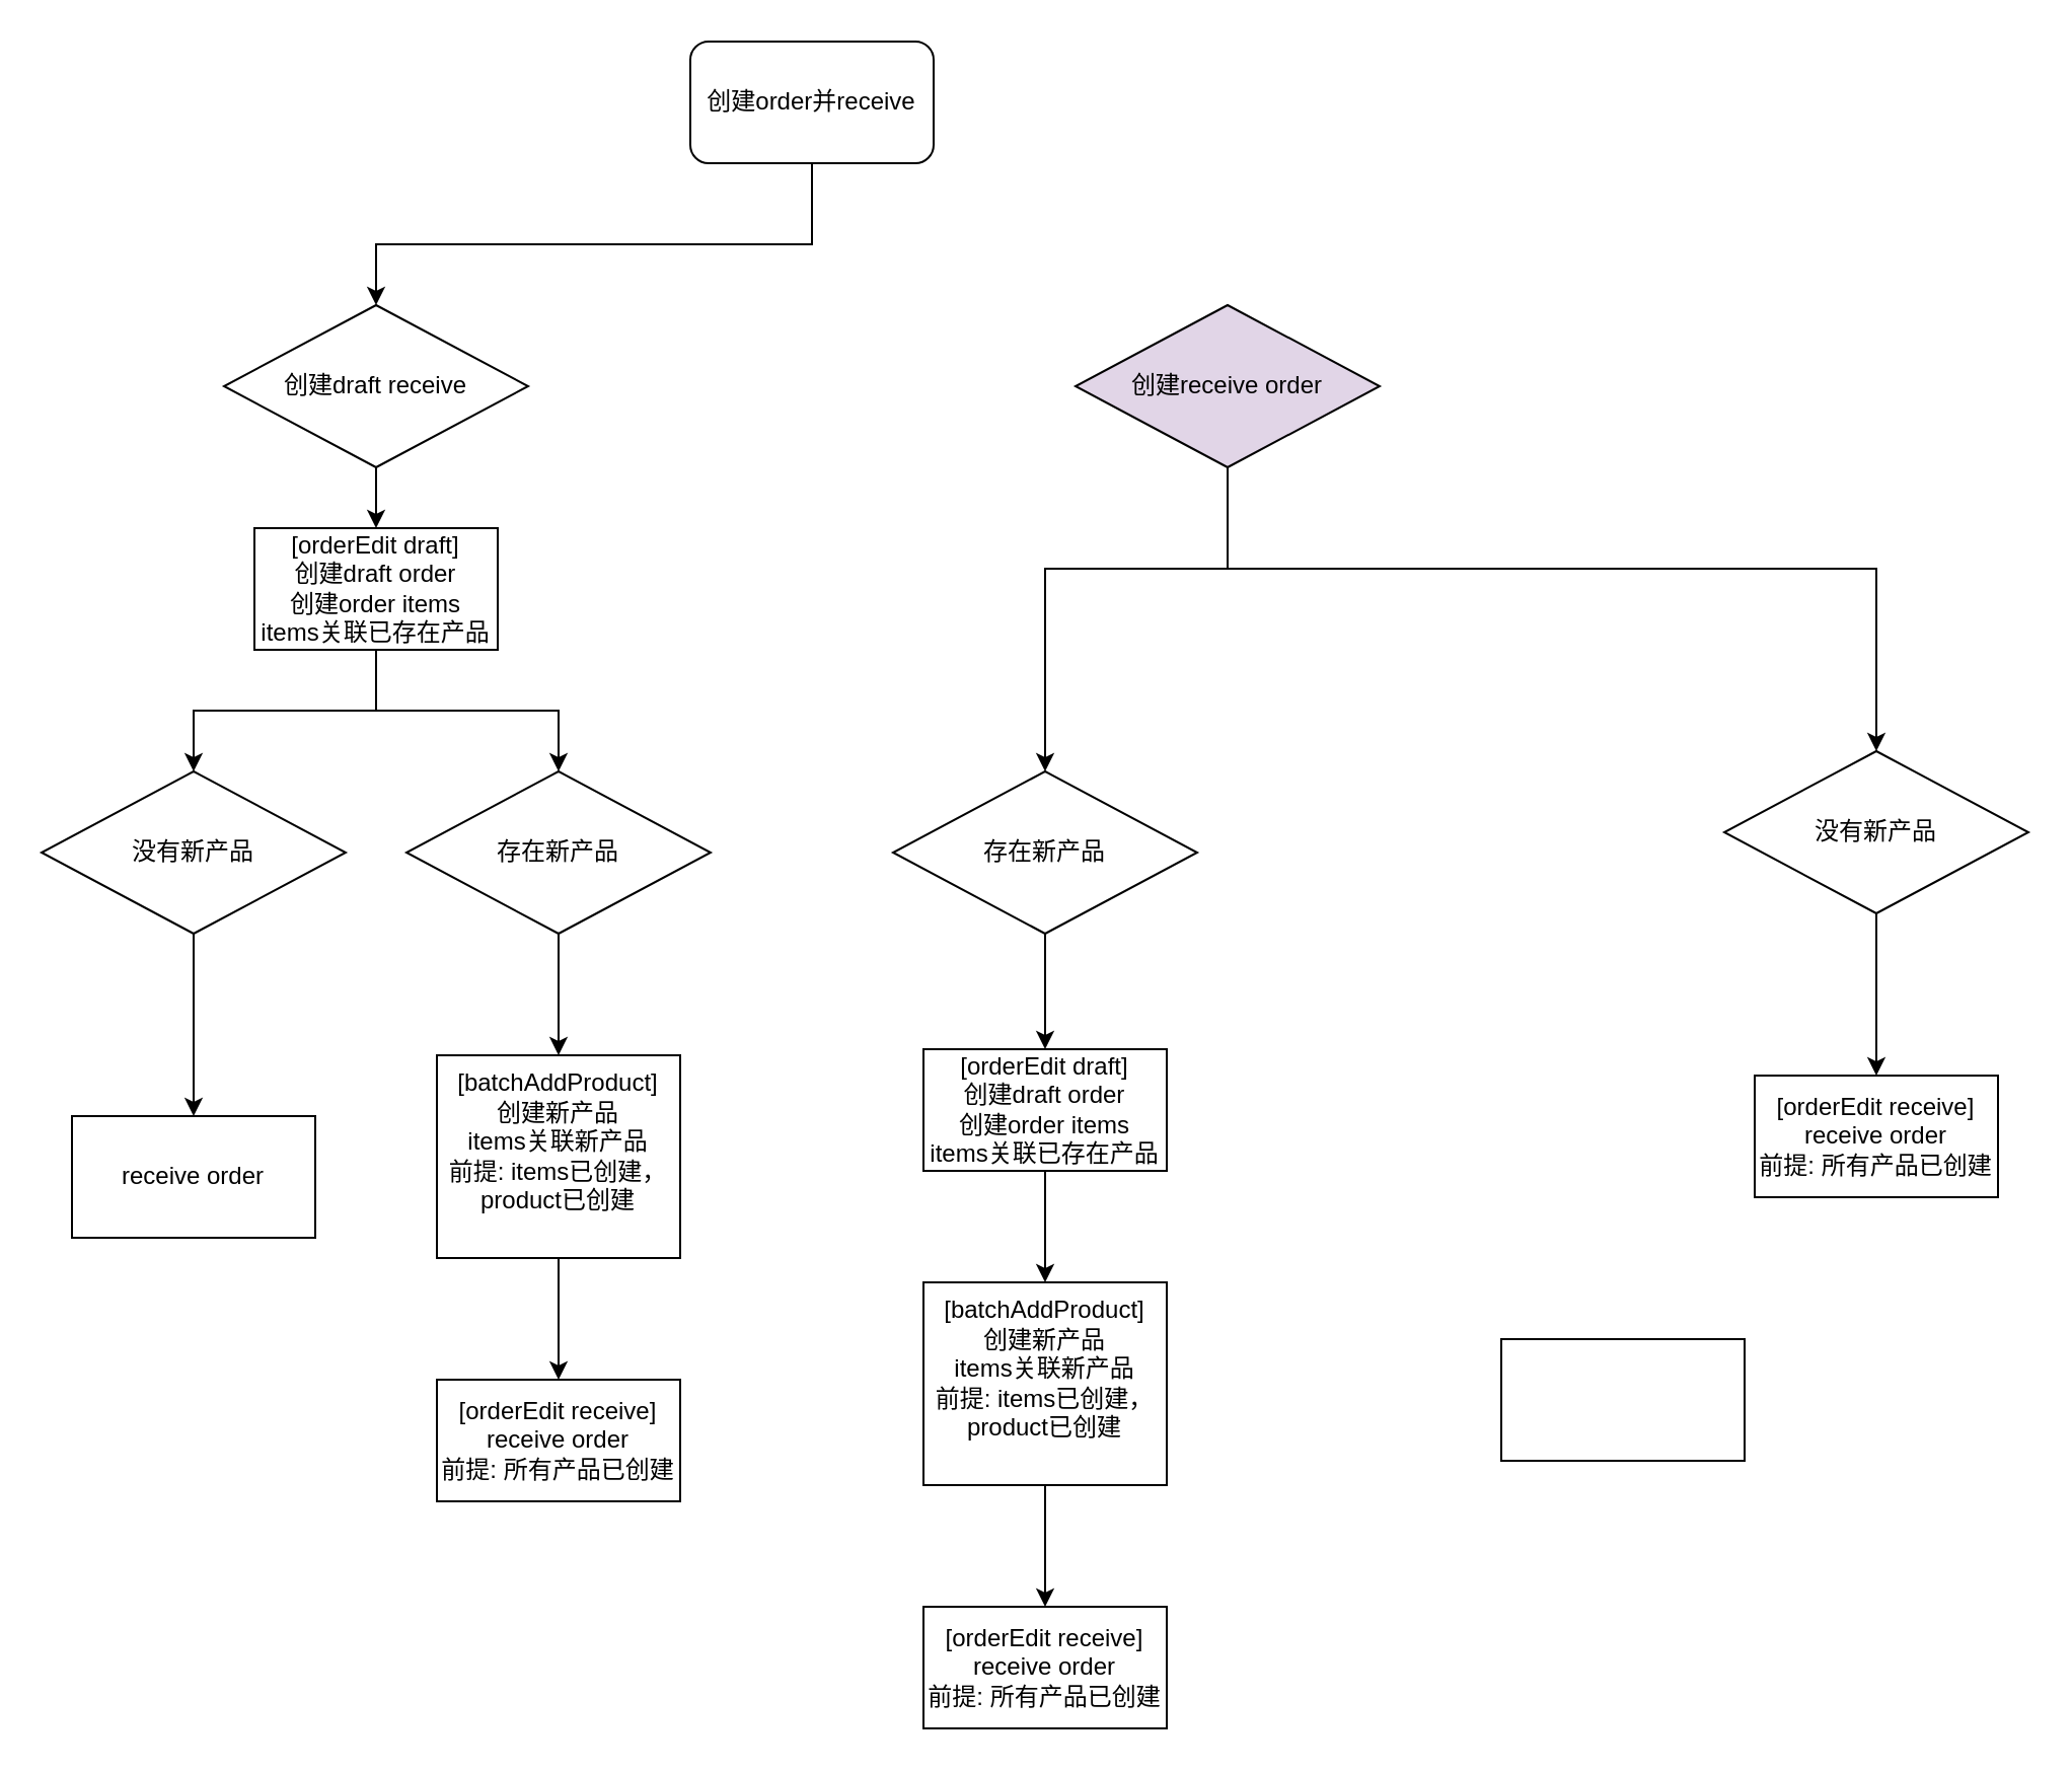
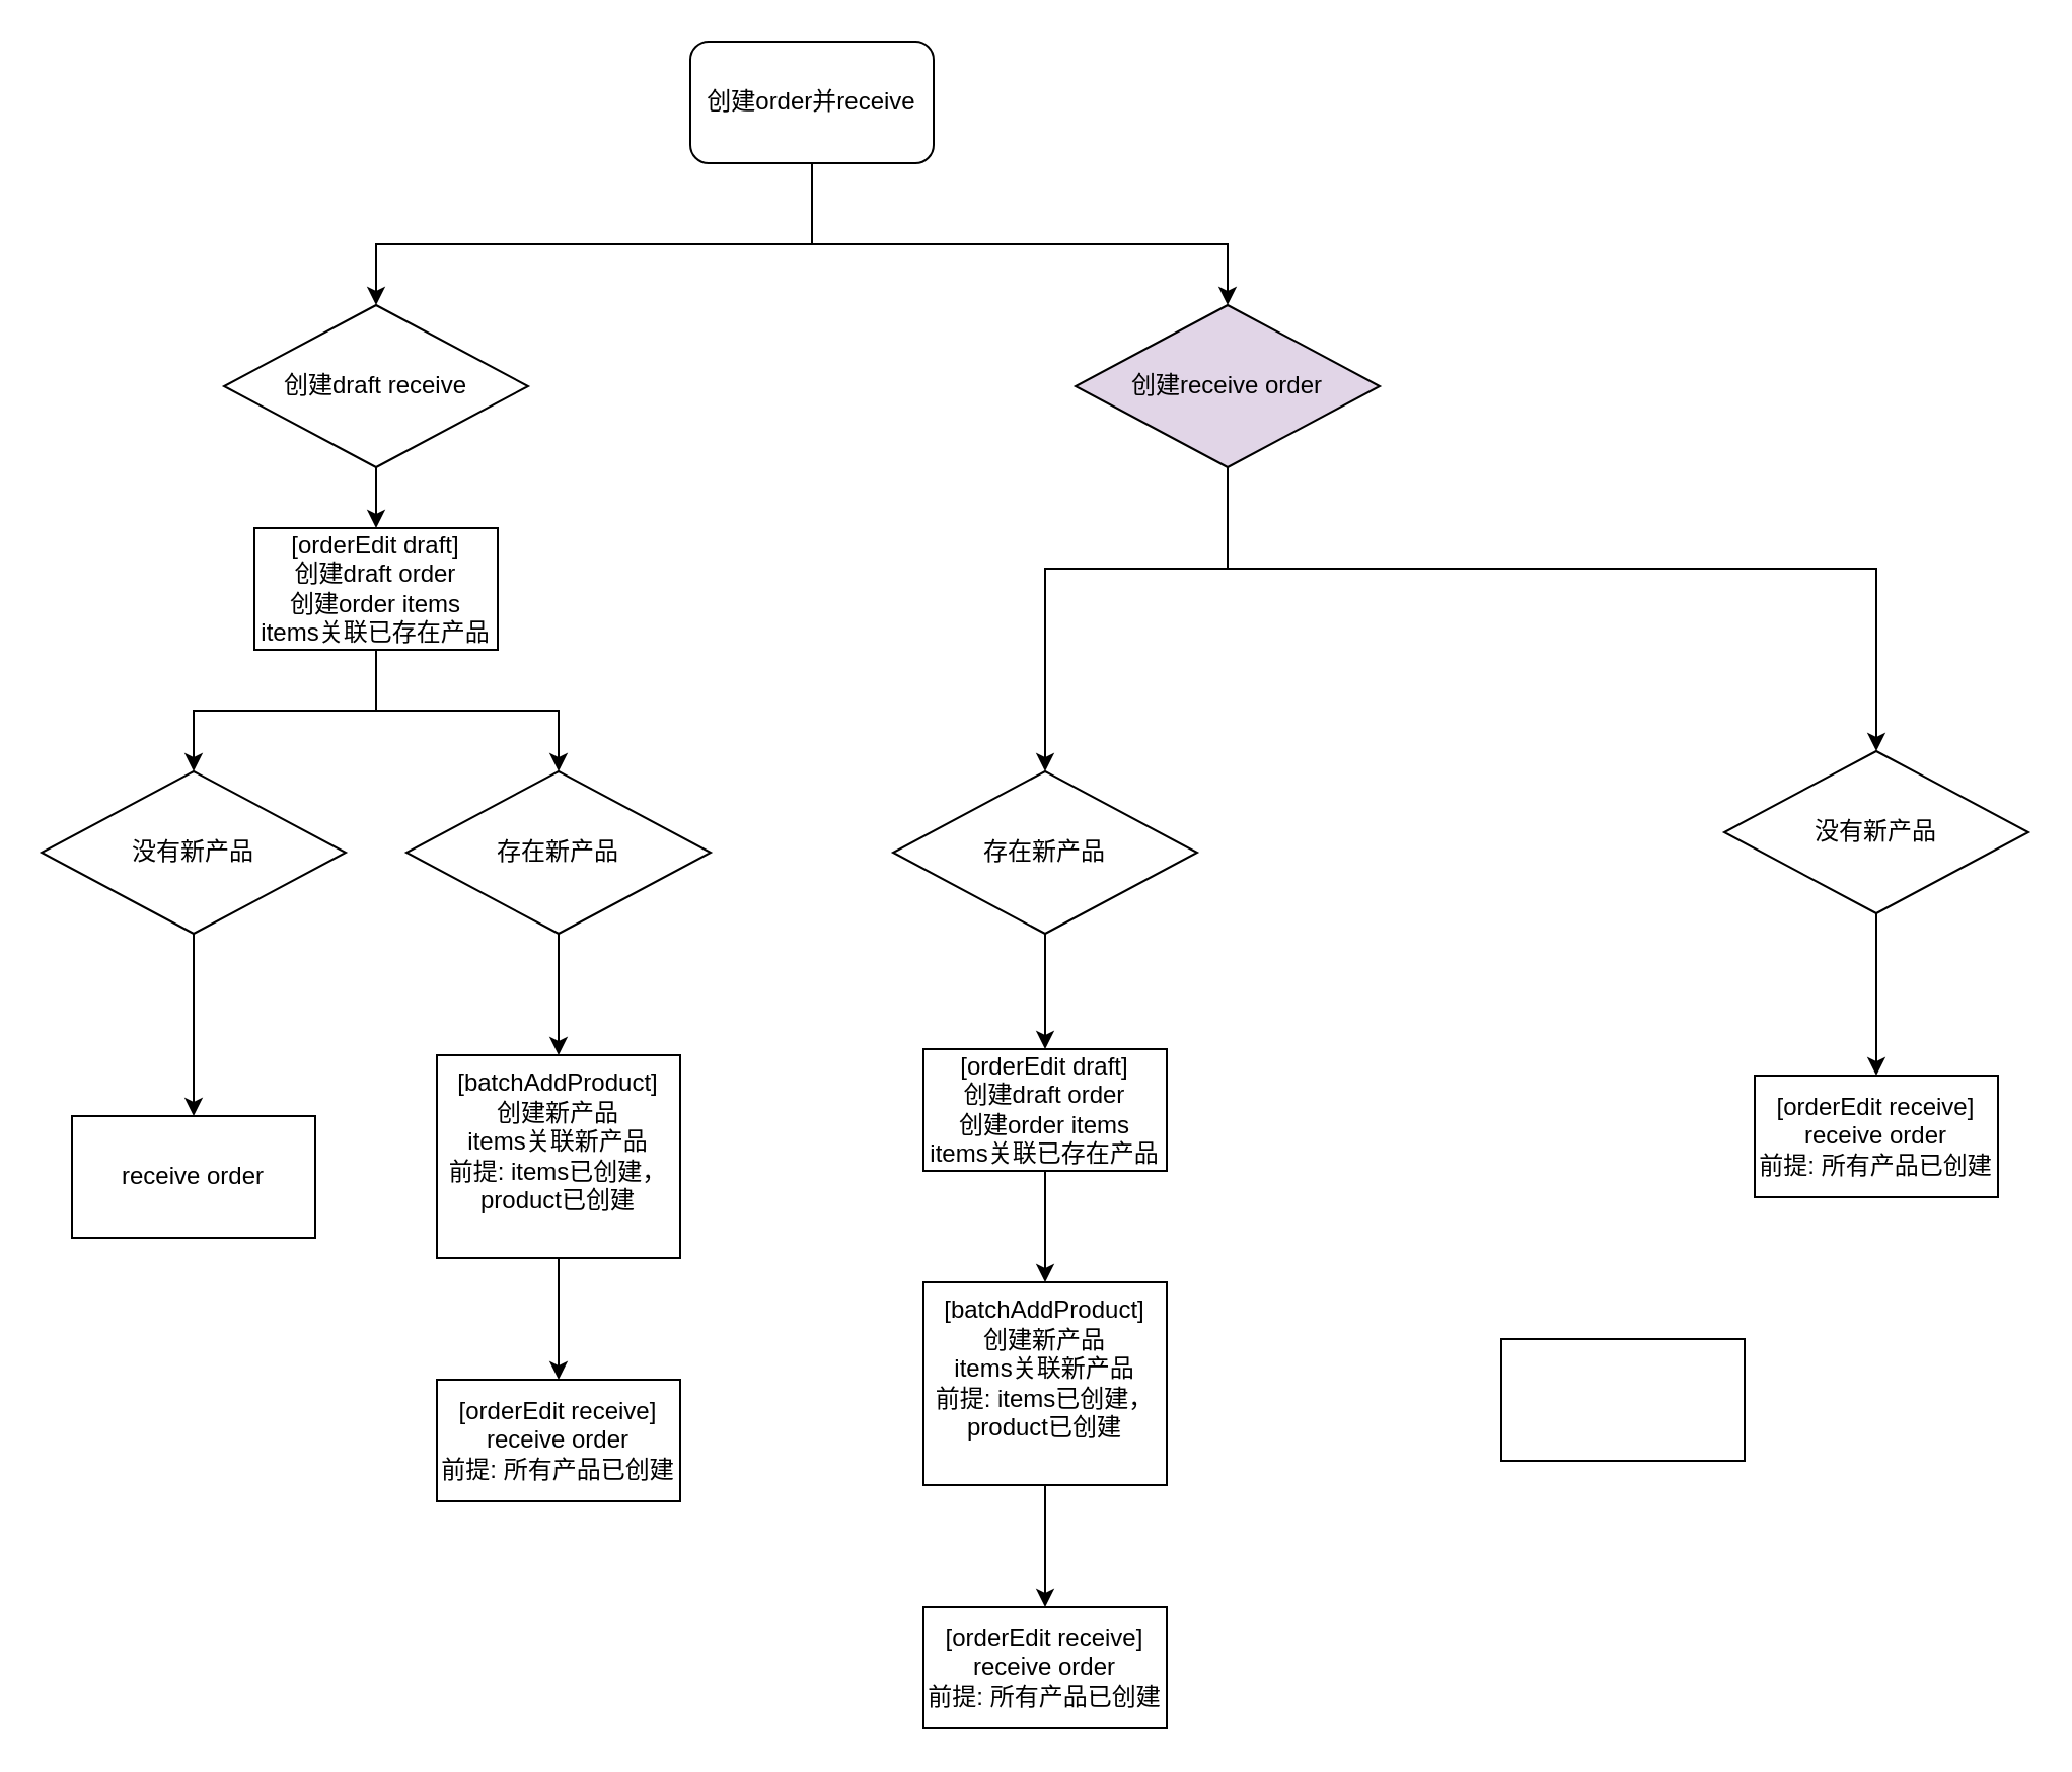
+ <mxCell id="3" style="rounded=0;orthogonalLoop=1;jettySize=auto;html=1;exitX=0.5;exitY=1;exitDx=0;exitDy=0;edgeStyle=orthogonalEdgeStyle;" edge="1" parent="1" source="4" target="9"><mxGeometry relative="1" as="geometry"><Array as="points"><mxPoint x="400" y="120" /><mxPoint x="605" y="120" /></Array></mxGeometry></mxCell>
